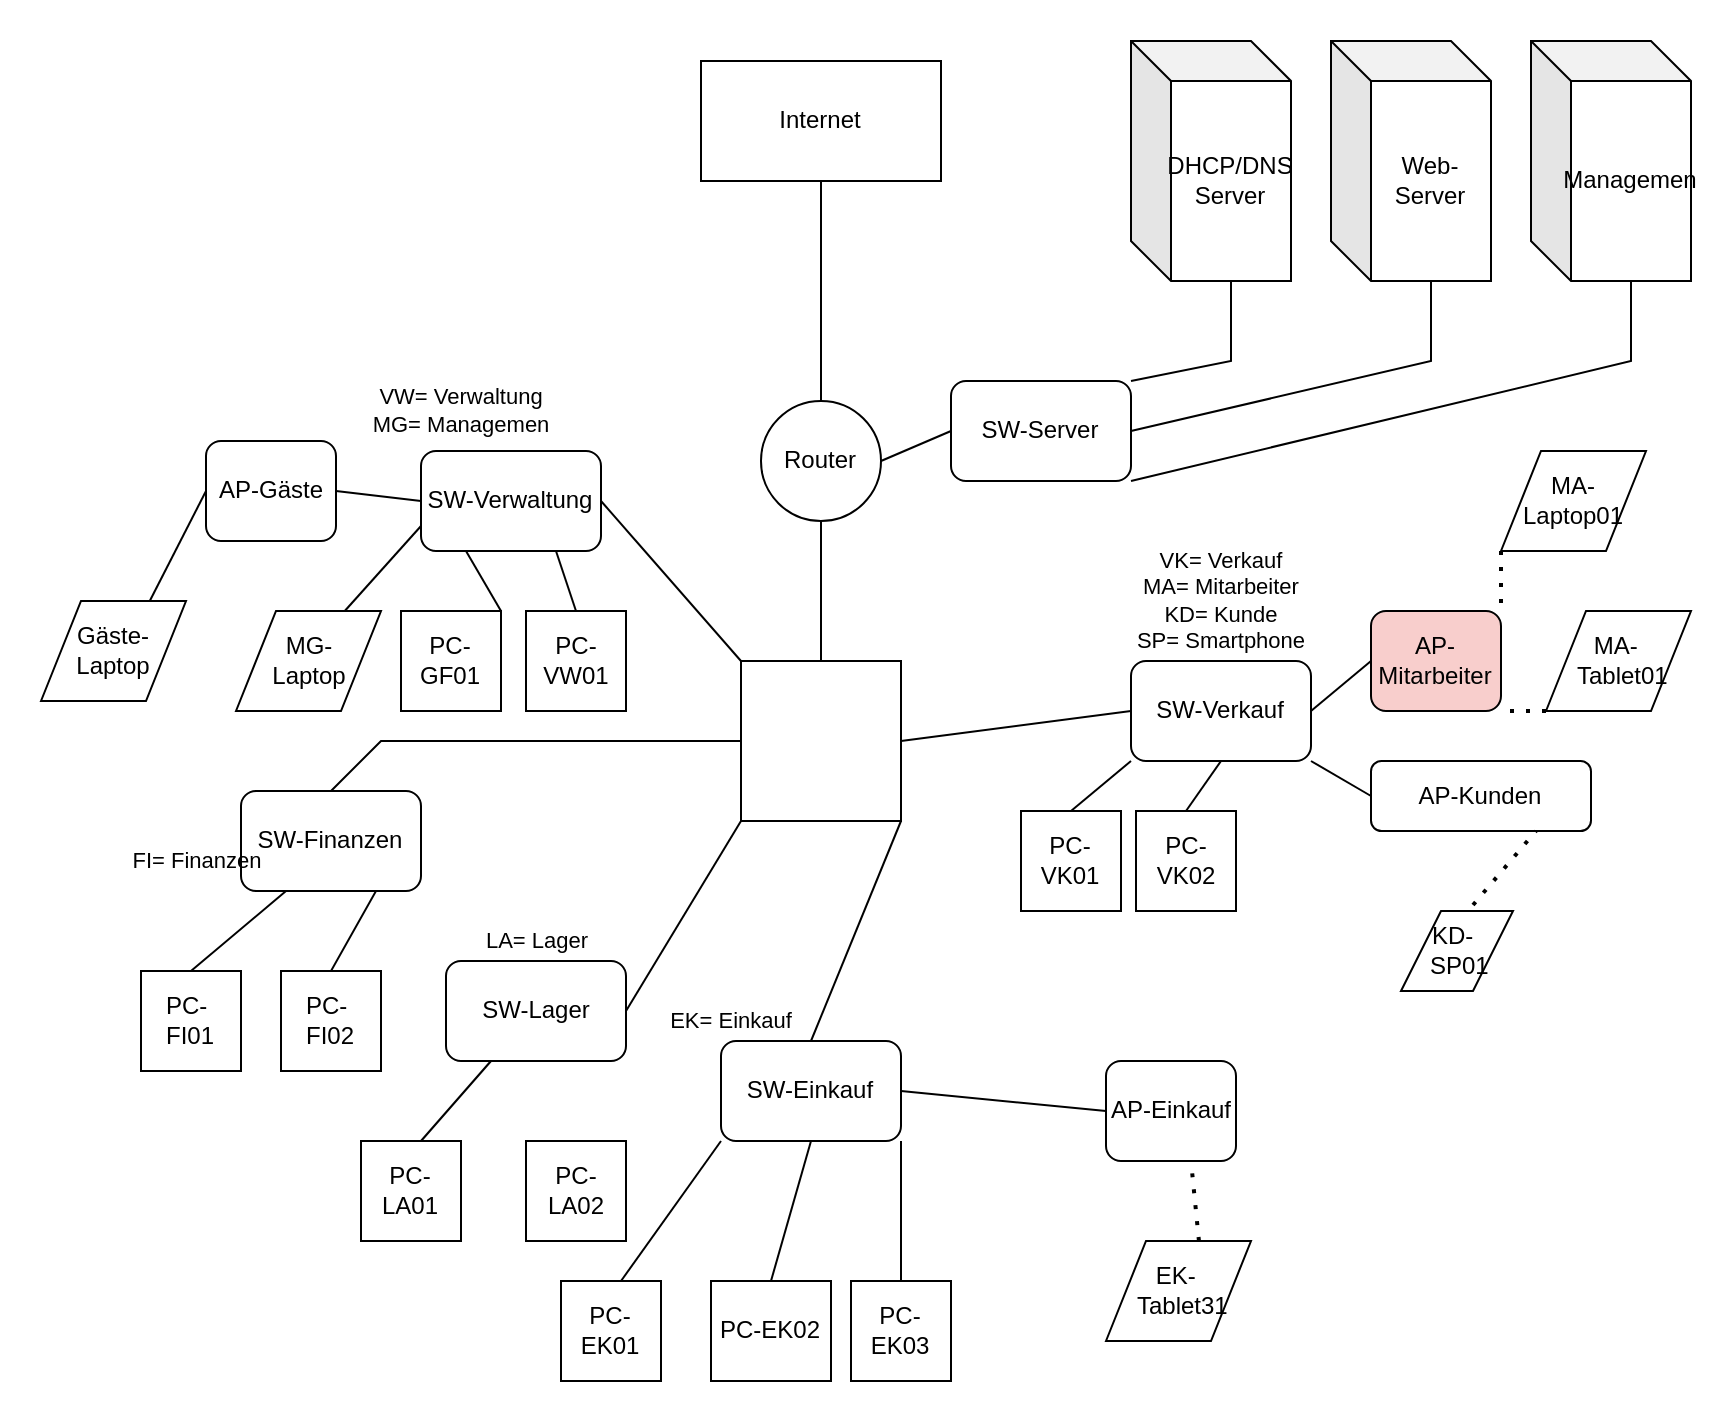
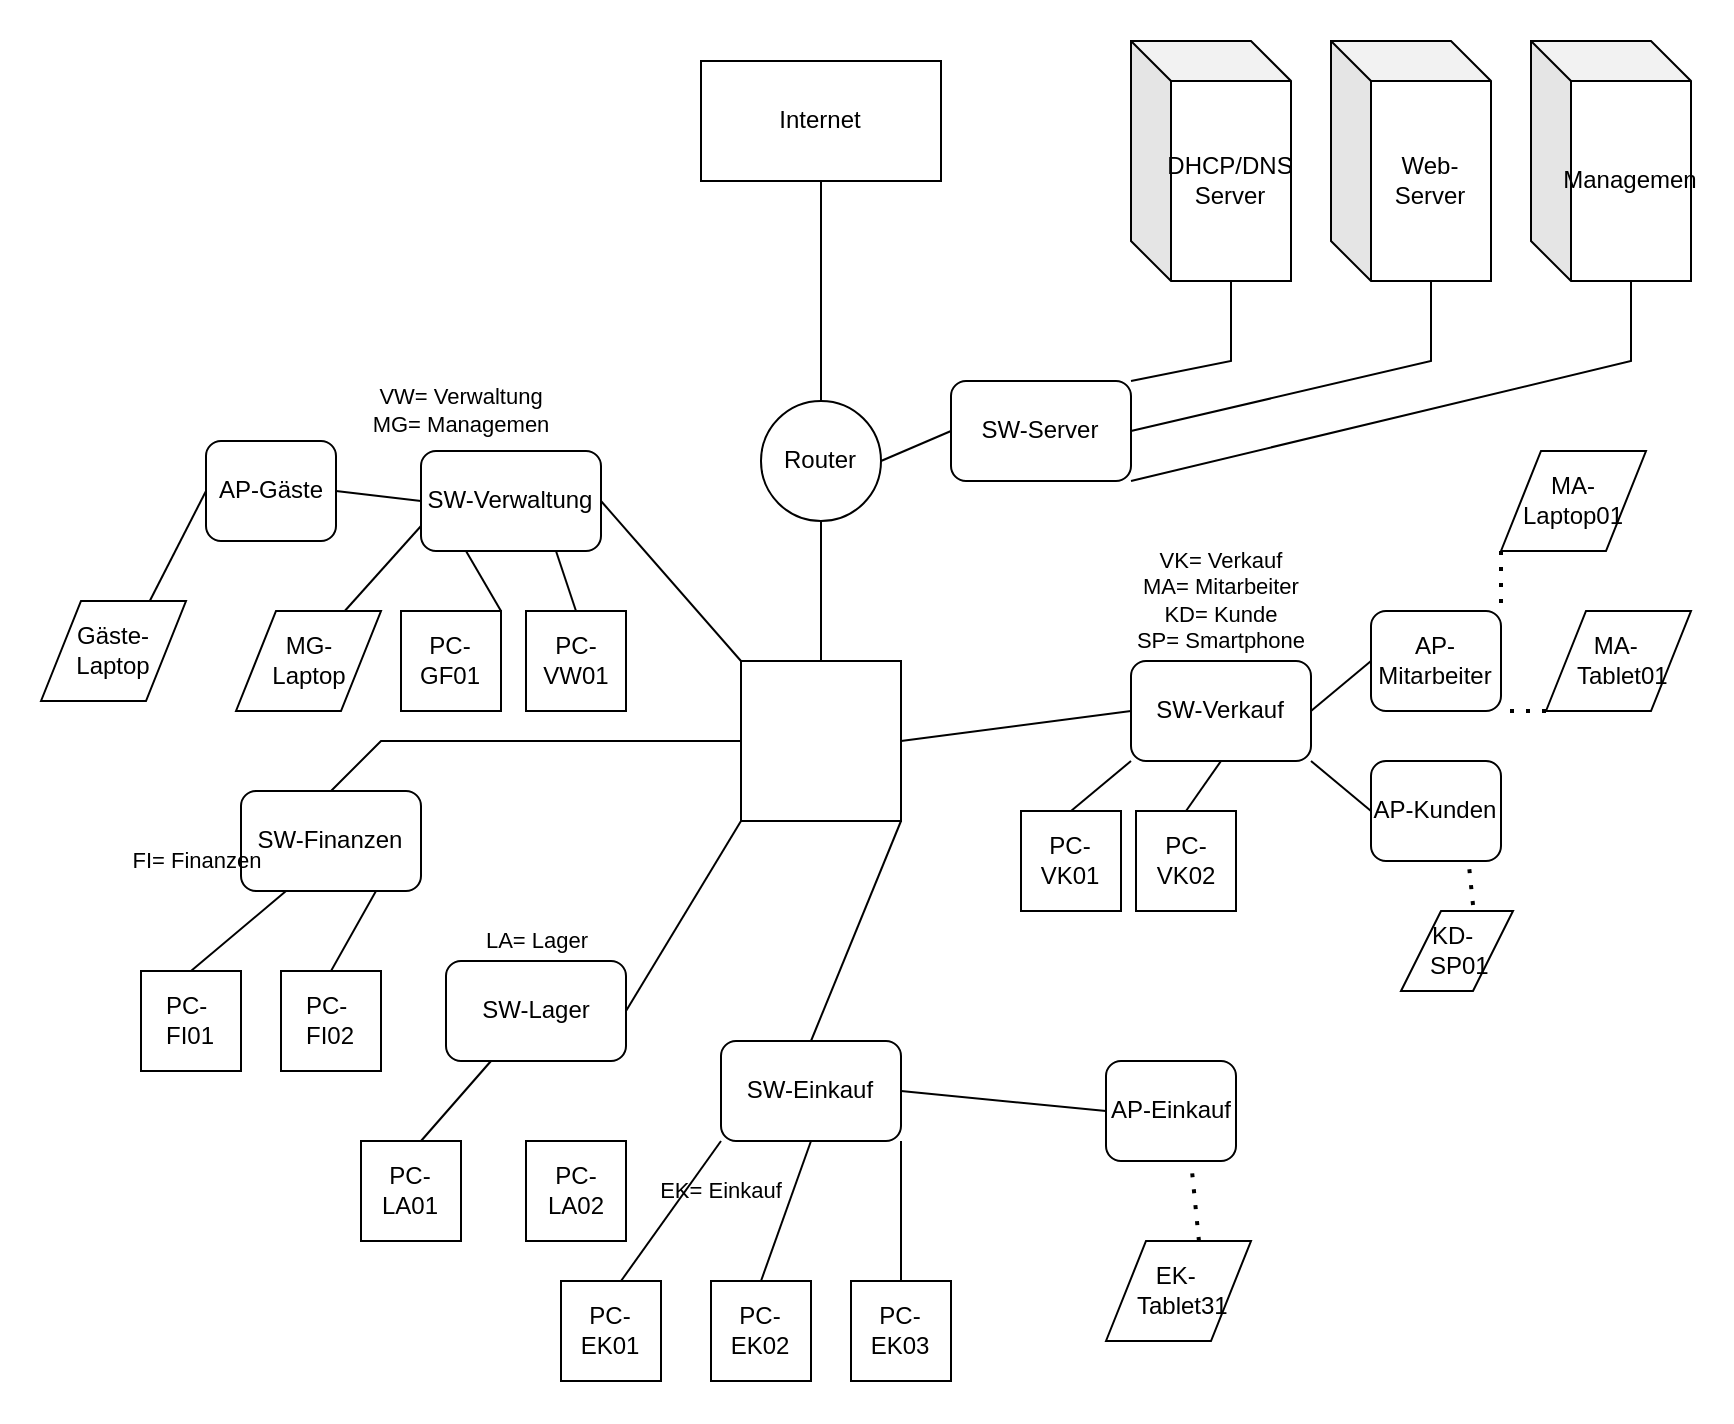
- <mxCell id="29" value="AP-Mitarbeiter" style="rounded=1;whiteSpace=wrap;html=1;fillColor=#f8cecc;" vertex="1" parent="1"><mxGeometry x="685" y="305" width="65" height="50" as="geometry" /></mxCell>
+ <mxCell id="29" value="AP-Mitarbeiter" style="rounded=1;whiteSpace=wrap;html=1;" vertex="1" parent="1"><mxGeometry x="685" y="305" width="65" height="50" as="geometry" /></mxCell>
- <mxCell id="30" value="AP-Kunden" style="rounded=1;whiteSpace=wrap;html=1;" vertex="1" parent="1"><mxGeometry x="685" y="380" width="110" height="35" as="geometry" /></mxCell>
+ <mxCell id="30" value="AP-Kunden" style="rounded=1;whiteSpace=wrap;html=1;" vertex="1" parent="1"><mxGeometry x="685" y="380" width="65" height="50" as="geometry" /></mxCell>
- <mxCell id="67" value="EK= Einkauf&lt;br&gt;" style="text;html=1;align=center;verticalAlign=middle;resizable=0;points=[];autosize=1;strokeColor=none;fillColor=none;fontSize=11;fontFamily=Helvetica;" vertex="1" parent="1"><mxGeometry x="325" y="500" width="80" height="20" as="geometry" /></mxCell>
+ <mxCell id="67" value="EK= Einkauf&lt;br&gt;" style="text;html=1;align=center;verticalAlign=middle;resizable=0;points=[];autosize=1;strokeColor=none;fillColor=none;fontSize=11;fontFamily=Helvetica;" vertex="1" parent="1"><mxGeometry x="320" y="585" width="80" height="20" as="geometry" /></mxCell>
- <mxCell id="21" value="PC-EK02" style="whiteSpace=wrap;html=1;aspect=fixed;" vertex="1" parent="1"><mxGeometry x="355" y="640" width="60" height="50" as="geometry" /></mxCell>
+ <mxCell id="21" value="PC-EK02" style="whiteSpace=wrap;html=1;aspect=fixed;" vertex="1" parent="1"><mxGeometry x="355" y="640" width="50" height="50" as="geometry" /></mxCell>
